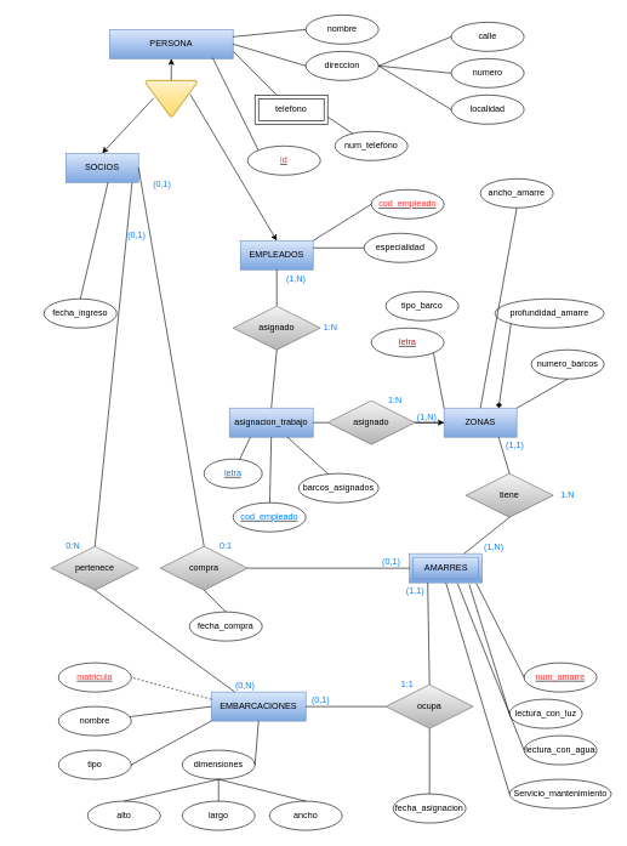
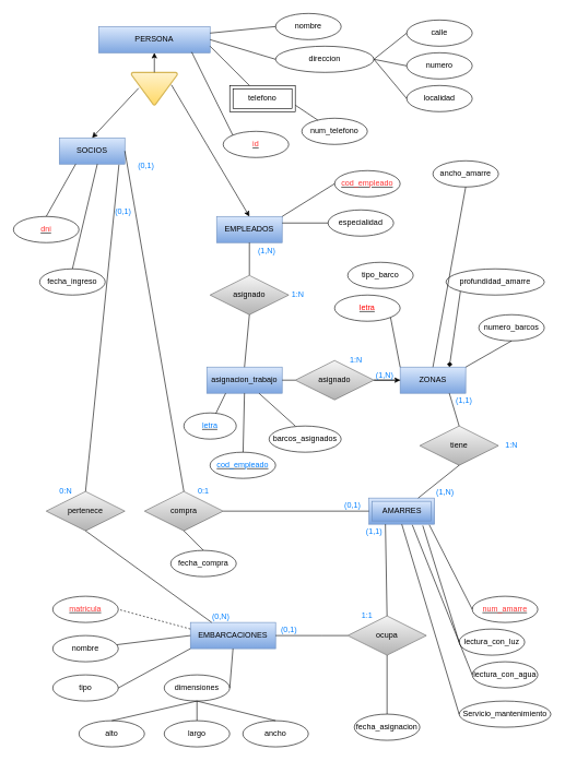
- <mxCell id="14" value="direccion" style="ellipse;whiteSpace=wrap;html=1;align=center;" parent="1" vertex="1"><mxGeometry x="420" y="70" width="100" height="40" as="geometry" /></mxCell>
+ <mxCell id="14" value="direccion" style="ellipse;whiteSpace=wrap;html=1;align=center;" parent="1" vertex="1"><mxGeometry x="420" y="70" width="150" height="40" as="geometry" /></mxCell>
+ <mxCell id="19" value="" style="endArrow=none;html=1;rounded=0;exitX=0.25;exitY=1;exitDx=0;exitDy=0;entryX=0.5;entryY=0;entryDx=0;entryDy=0;" parent="1" source="2" target="18" edge="1"><mxGeometry relative="1" as="geometry"><mxPoint x="400" y="300" as="sourcePoint" /><mxPoint x="560" y="300" as="targetPoint" /></mxGeometry></mxCell>
+ <mxCell id="18" value="&lt;font color=&quot;#ff3333&quot;&gt;dni&lt;/font&gt;" style="ellipse;whiteSpace=wrap;html=1;align=center;fontStyle=4;" parent="1" vertex="1"><mxGeometry y="330" width="100" height="40" as="geometry" x="20" /></mxCell>
